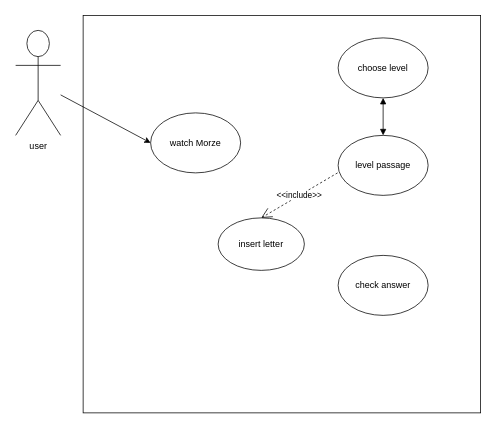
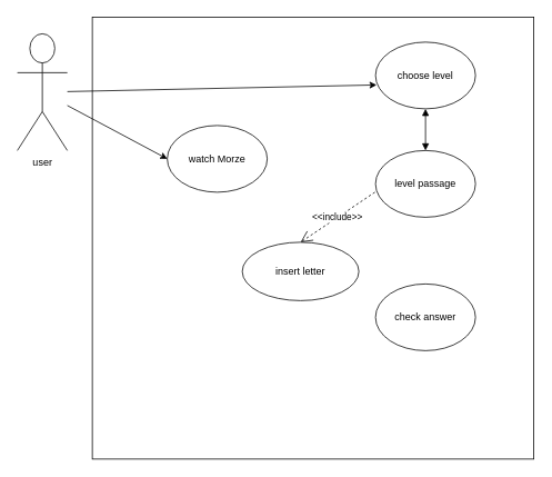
+ <mxCell id="7" value="" style="endArrow=classic;html=1;rounded=0;fontFamily=Helvetica;entryX=0.011;entryY=0.642;entryDx=0;entryDy=0;entryPerimeter=0;" edge="1" parent="1" source="3" target="4"><mxGeometry width="50" height="50" relative="1" as="geometry"><mxPoint x="140" y="210" as="sourcePoint" /><mxPoint x="190" y="160" as="targetPoint" /></mxGeometry></mxCell>
- <mxCell id="10" value="insert letter" style="ellipse;whiteSpace=wrap;html=1;fontFamily=Helvetica;" vertex="1" parent="1"><mxGeometry x="290" y="290" width="115" height="70" as="geometry" /></mxCell>
+ <mxCell id="10" value="insert letter" style="ellipse;whiteSpace=wrap;html=1;fontFamily=Helvetica;" vertex="1" parent="1"><mxGeometry x="290" y="290" width="140" height="70" as="geometry" /></mxCell>
